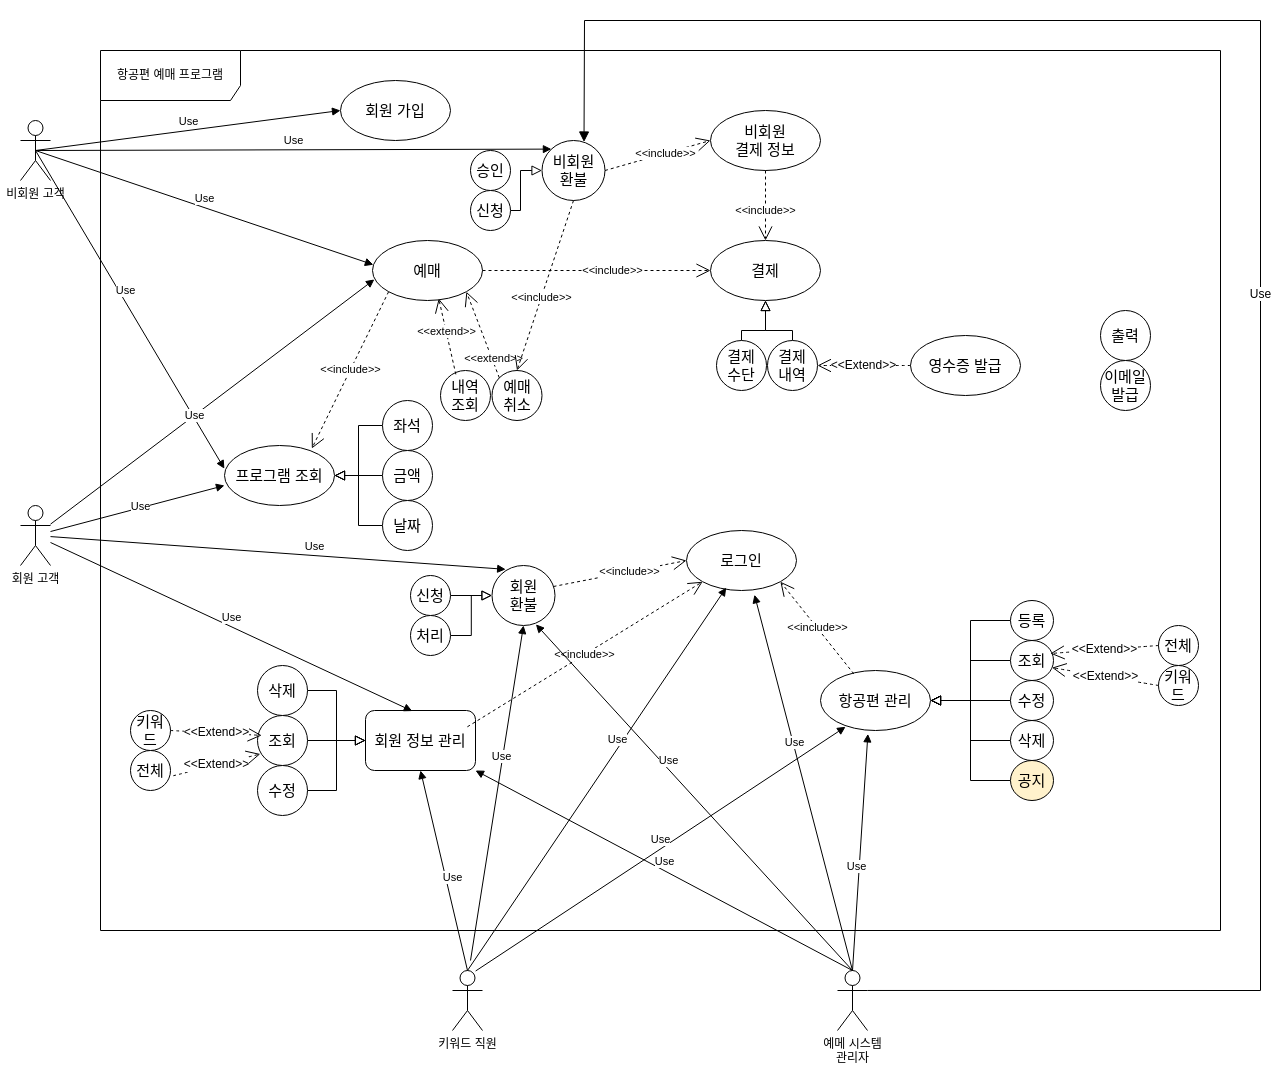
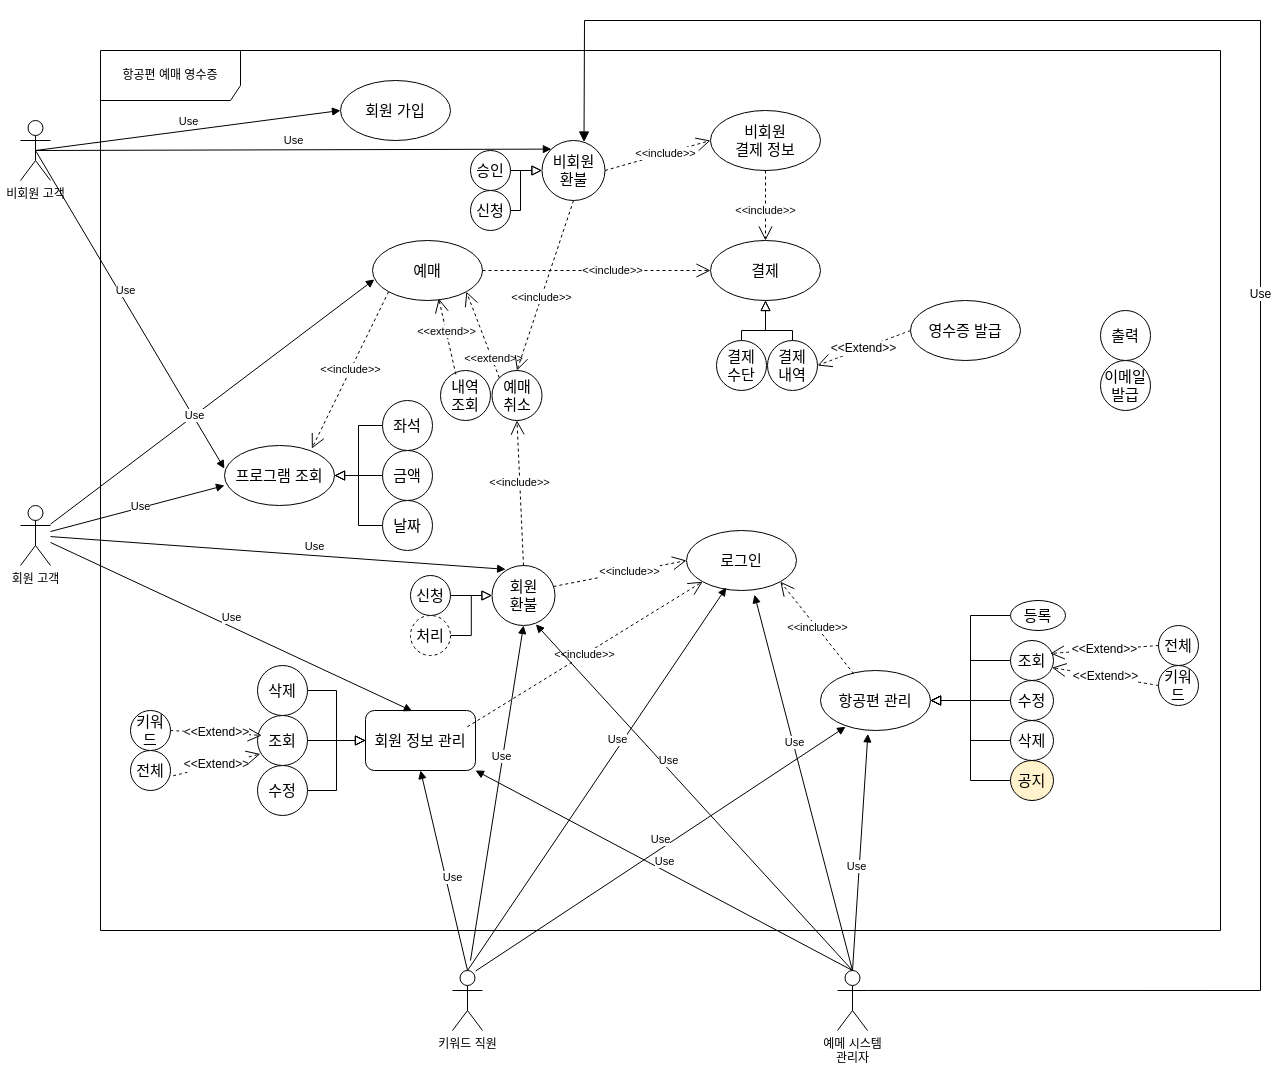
- <mxCell id="2" value="항공편 예매 프로그램" style="shape=umlFrame;whiteSpace=wrap;html=1;pointerEvents=0;width=140;height=50;" parent="1" vertex="1"><mxGeometry x="100" y="50" width="1120" height="880" as="geometry" /></mxCell>
+ <mxCell id="2" value="항공편 예매 영수증" style="shape=umlFrame;whiteSpace=wrap;html=1;pointerEvents=0;width=140;height=50;" parent="1" vertex="1"><mxGeometry x="100" y="50" width="1120" height="880" as="geometry" /></mxCell>
+ <mxCell id="82" value="" style="edgeStyle=orthogonalEdgeStyle;rounded=0;orthogonalLoop=1;jettySize=auto;html=1;fontSize=12;startSize=8;endSize=8;endArrow=block;endFill=0;" edge="1" parent="1" source="83" target="64"><mxGeometry relative="1" as="geometry" /></mxCell>
- <mxCell id="25" value="Use" style="html=1;verticalAlign=bottom;endArrow=block;curved=0;rounded=0;entryX=0.008;entryY=0.404;entryDx=0;entryDy=0;exitX=0.5;exitY=0.5;exitDx=0;exitDy=0;exitPerimeter=0;entryPerimeter=0;" parent="1" source="4" target="13" edge="1"><mxGeometry width="80" relative="1" as="geometry"><mxPoint x="90" y="580" as="sourcePoint" /><mxPoint x="440" y="583" as="targetPoint" /></mxGeometry></mxCell>
- <mxCell id="89" value="&lt;font style=&quot;font-size: 15px;&quot;&gt;영수증 발급&lt;/font&gt;" style="ellipse;whiteSpace=wrap;html=1;" vertex="1" parent="1"><mxGeometry x="910" y="335" width="110" height="60" as="geometry" /></mxCell>
+ <mxCell id="89" value="&lt;font style=&quot;font-size: 15px;&quot;&gt;영수증 발급&lt;/font&gt;" style="ellipse;whiteSpace=wrap;html=1;" vertex="1" parent="1"><mxGeometry x="910" y="300" width="110" height="60" as="geometry" /></mxCell>
+ <mxCell id="76" value="&amp;lt;&amp;lt;include&amp;gt;&amp;gt;" style="endArrow=open;endSize=12;dashed=1;html=1;rounded=0;entryX=0.5;entryY=1;entryDx=0;entryDy=0;exitX=0.5;exitY=0;exitDx=0;exitDy=0;" edge="1" parent="1" source="66" target="52"><mxGeometry x="0.141" width="160" relative="1" as="geometry"><mxPoint x="675" y="430" as="sourcePoint" /><mxPoint x="670" y="600" as="targetPoint" /><mxPoint as="offset" /></mxGeometry></mxCell>
- <mxCell id="49" value="&lt;span style=&quot;font-size: 15px;&quot;&gt;등록&lt;/span&gt;" style="ellipse;whiteSpace=wrap;html=1;" parent="1" vertex="1"><mxGeometry x="1010" y="600" width="43" height="40" as="geometry" /></mxCell>
+ <mxCell id="49" value="&lt;span style=&quot;font-size: 15px;&quot;&gt;등록&lt;/span&gt;" style="ellipse;whiteSpace=wrap;html=1;" parent="1" vertex="1"><mxGeometry x="1010" y="600" width="55" height="30" as="geometry" /></mxCell>
- <mxCell id="73" value="&lt;font style=&quot;font-size: 15px;&quot;&gt;처리&lt;/font&gt;" style="ellipse;whiteSpace=wrap;html=1;" vertex="1" parent="1"><mxGeometry x="410" y="615" width="40" height="40" as="geometry" /></mxCell>
+ <mxCell id="73" value="&lt;font style=&quot;font-size: 15px;&quot;&gt;처리&lt;/font&gt;" style="ellipse;whiteSpace=wrap;html=1;dashed=1;" vertex="1" parent="1"><mxGeometry x="410" y="615" width="40" height="40" as="geometry" /></mxCell>
